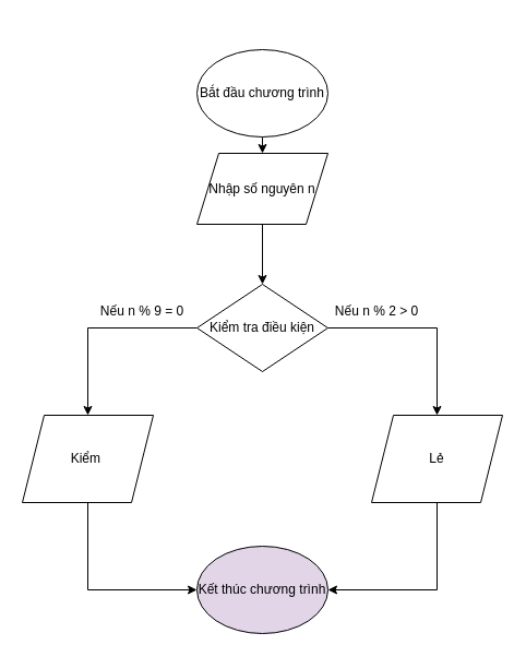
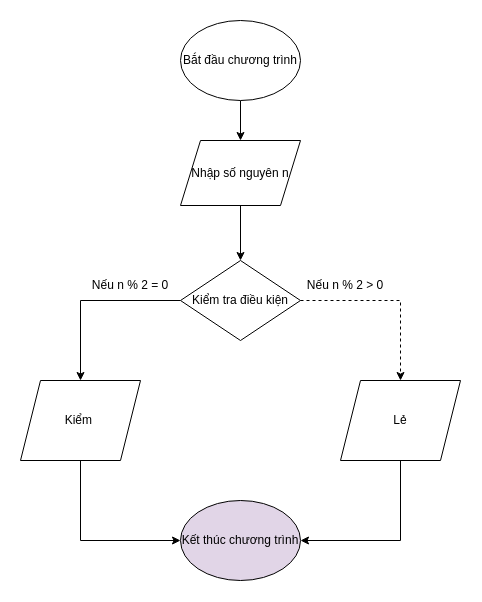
- <mxCell id="3" value="Bắt đầu chương trình" style="ellipse;whiteSpace=wrap;html=1;" vertex="1" parent="1"><mxGeometry x="180" y="45" width="120" height="80" as="geometry" /></mxCell>
+ <mxCell id="3" value="Bắt đầu chương trình" style="ellipse;whiteSpace=wrap;html=1;" vertex="1" parent="1"><mxGeometry x="180" y="20" width="120" height="80" as="geometry" /></mxCell>
- <mxCell id="13" value="Nếu n % 9 = 0" style="text;html=1;align=center;verticalAlign=middle;whiteSpace=wrap;rounded=0;" vertex="1" parent="1"><mxGeometry x="90" y="270" width="80" height="30" as="geometry" /></mxCell>
+ <mxCell id="13" value="Nếu n % 2 = 0" style="text;html=1;align=center;verticalAlign=middle;whiteSpace=wrap;rounded=0;" vertex="1" parent="1"><mxGeometry x="90" y="270" width="80" height="30" as="geometry" /></mxCell>
- <mxCell id="7" style="edgeStyle=orthogonalEdgeStyle;rounded=0;orthogonalLoop=1;jettySize=auto;html=1;exitX=1;exitY=0.5;exitDx=0;exitDy=0;" edge="1" parent="1" source="8" target="12"><mxGeometry relative="1" as="geometry" /></mxCell>
+ <mxCell id="7" style="edgeStyle=orthogonalEdgeStyle;rounded=0;orthogonalLoop=1;jettySize=auto;html=1;exitX=1;exitY=0.5;exitDx=0;exitDy=0;dashed=1;" edge="1" parent="1" source="8" target="12"><mxGeometry relative="1" as="geometry" /></mxCell>
